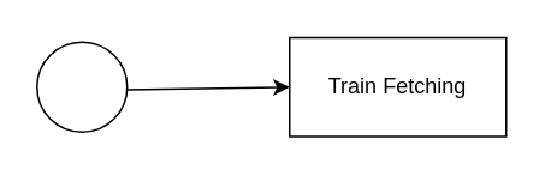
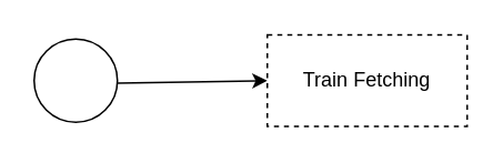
- <mxCell id="4" value="Train Fetching" style="whiteSpace=wrap;html=1;" vertex="1" parent="1"><mxGeometry x="160" y="20.5" width="120" height="55" as="geometry" /></mxCell>
+ <mxCell id="4" value="Train Fetching" style="whiteSpace=wrap;html=1;dashed=1;" vertex="1" parent="1"><mxGeometry x="160" y="20.5" width="120" height="55" as="geometry" /></mxCell>
